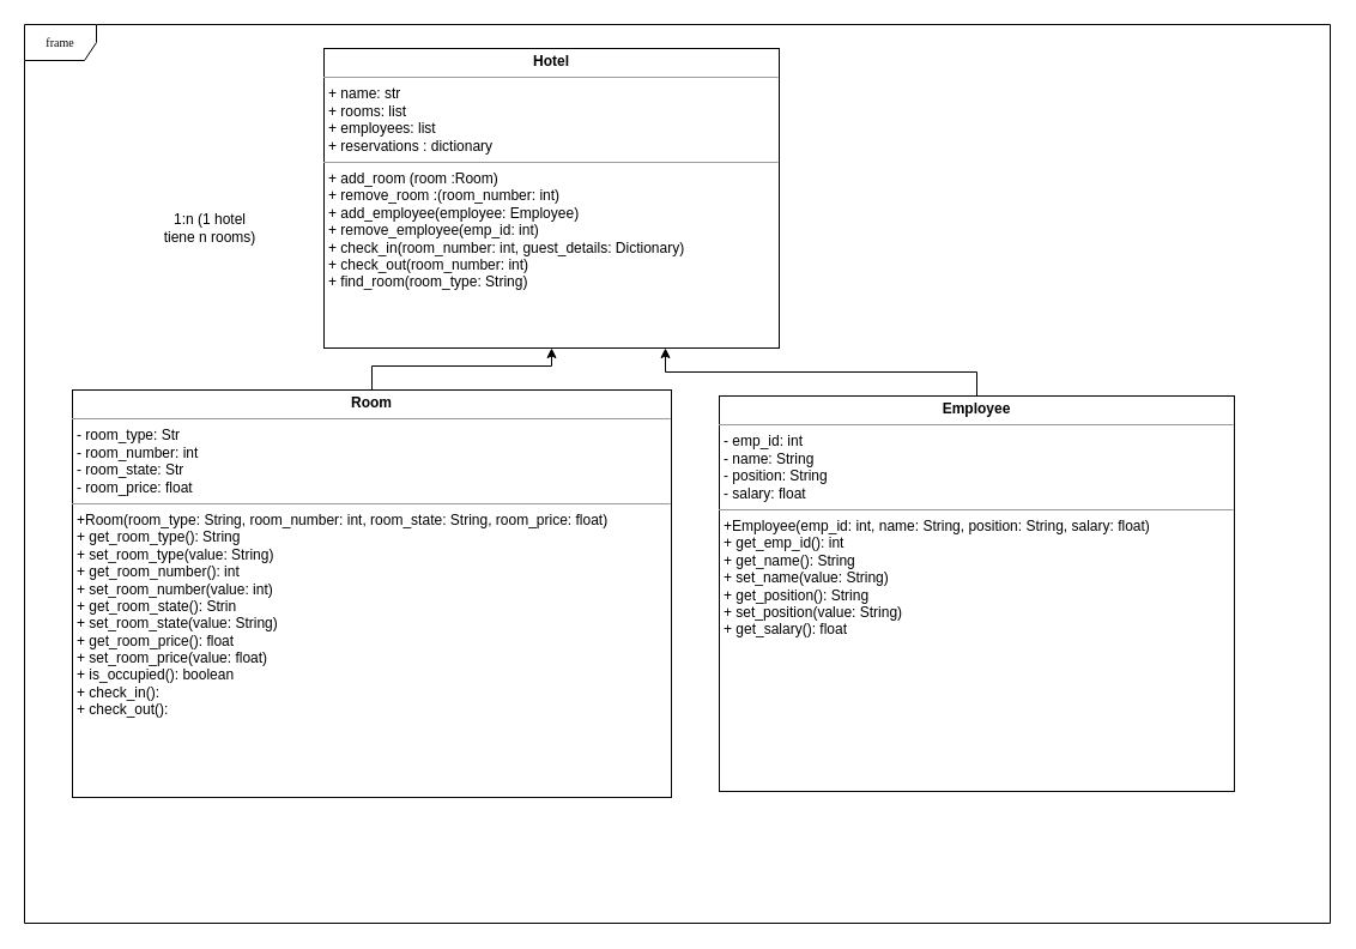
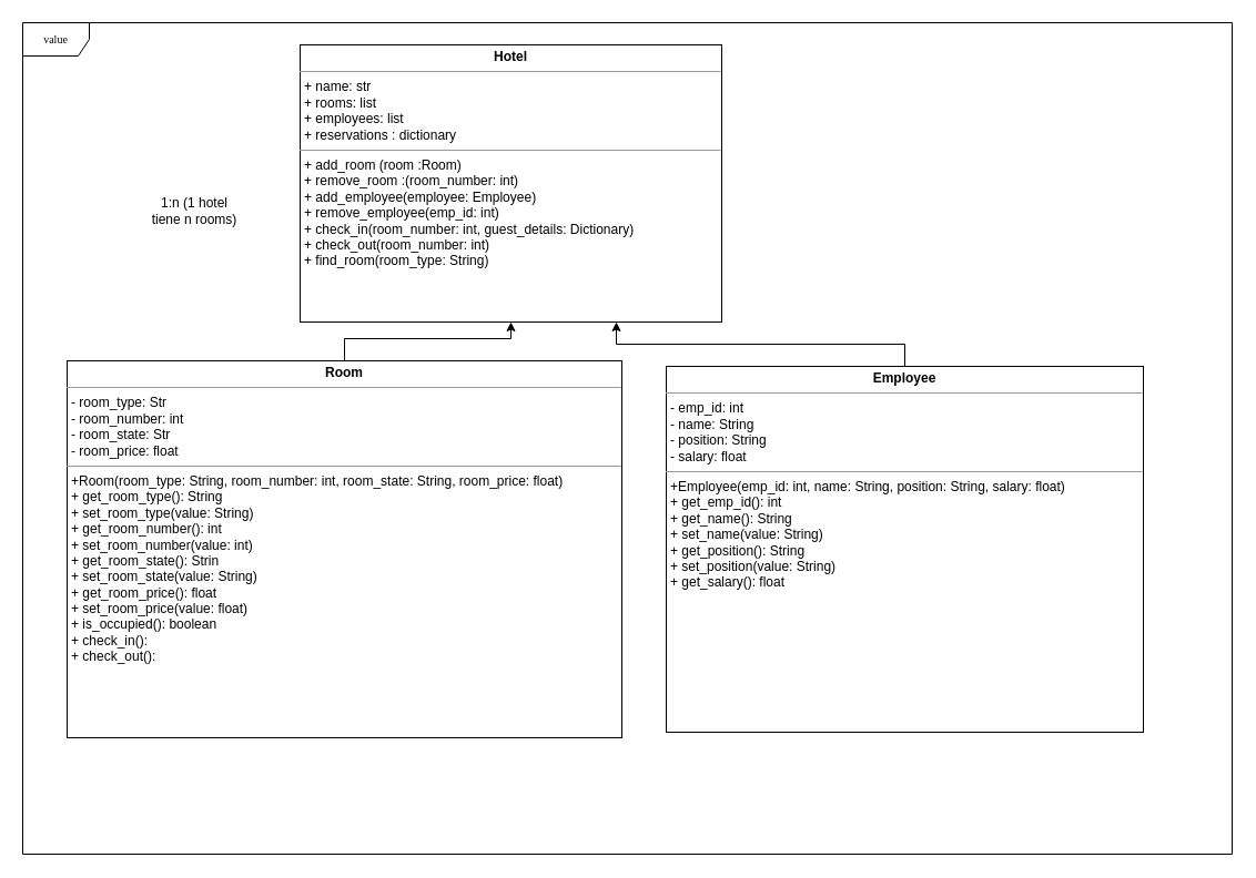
- <mxCell id="2" value="frame" style="shape=umlFrame;whiteSpace=wrap;html=1;rounded=0;shadow=0;comic=0;labelBackgroundColor=none;strokeWidth=1;fontFamily=Verdana;fontSize=10;align=center;" parent="1" vertex="1"><mxGeometry x="20" y="20" width="1090" height="750" as="geometry" /></mxCell>
+ <mxCell id="2" value="value" style="shape=umlFrame;whiteSpace=wrap;html=1;rounded=0;shadow=0;comic=0;labelBackgroundColor=none;strokeWidth=1;fontFamily=Verdana;fontSize=10;align=center;" parent="1" vertex="1"><mxGeometry x="20" y="20" width="1090" height="750" as="geometry" /></mxCell>
